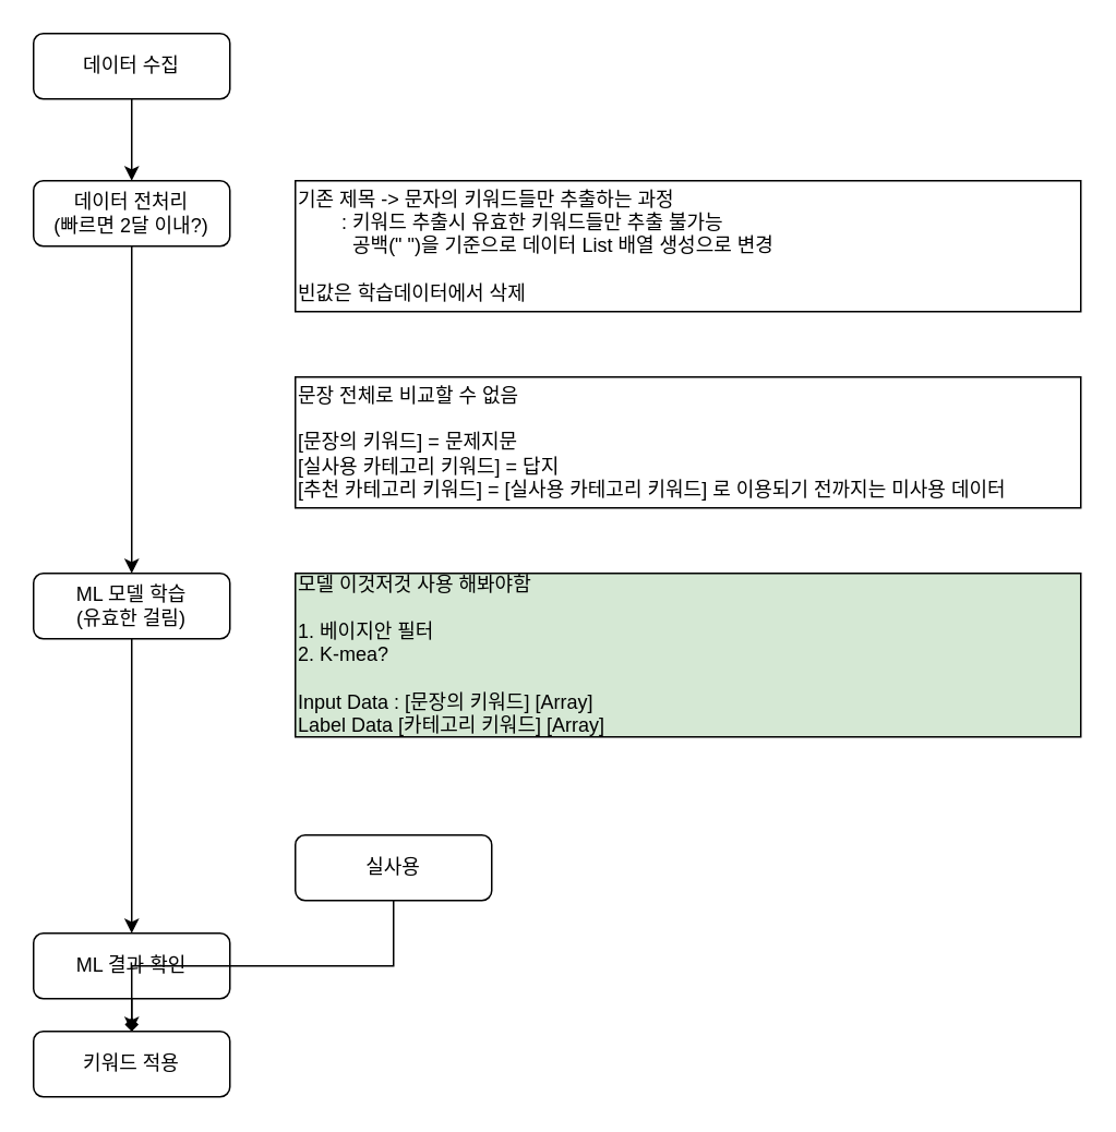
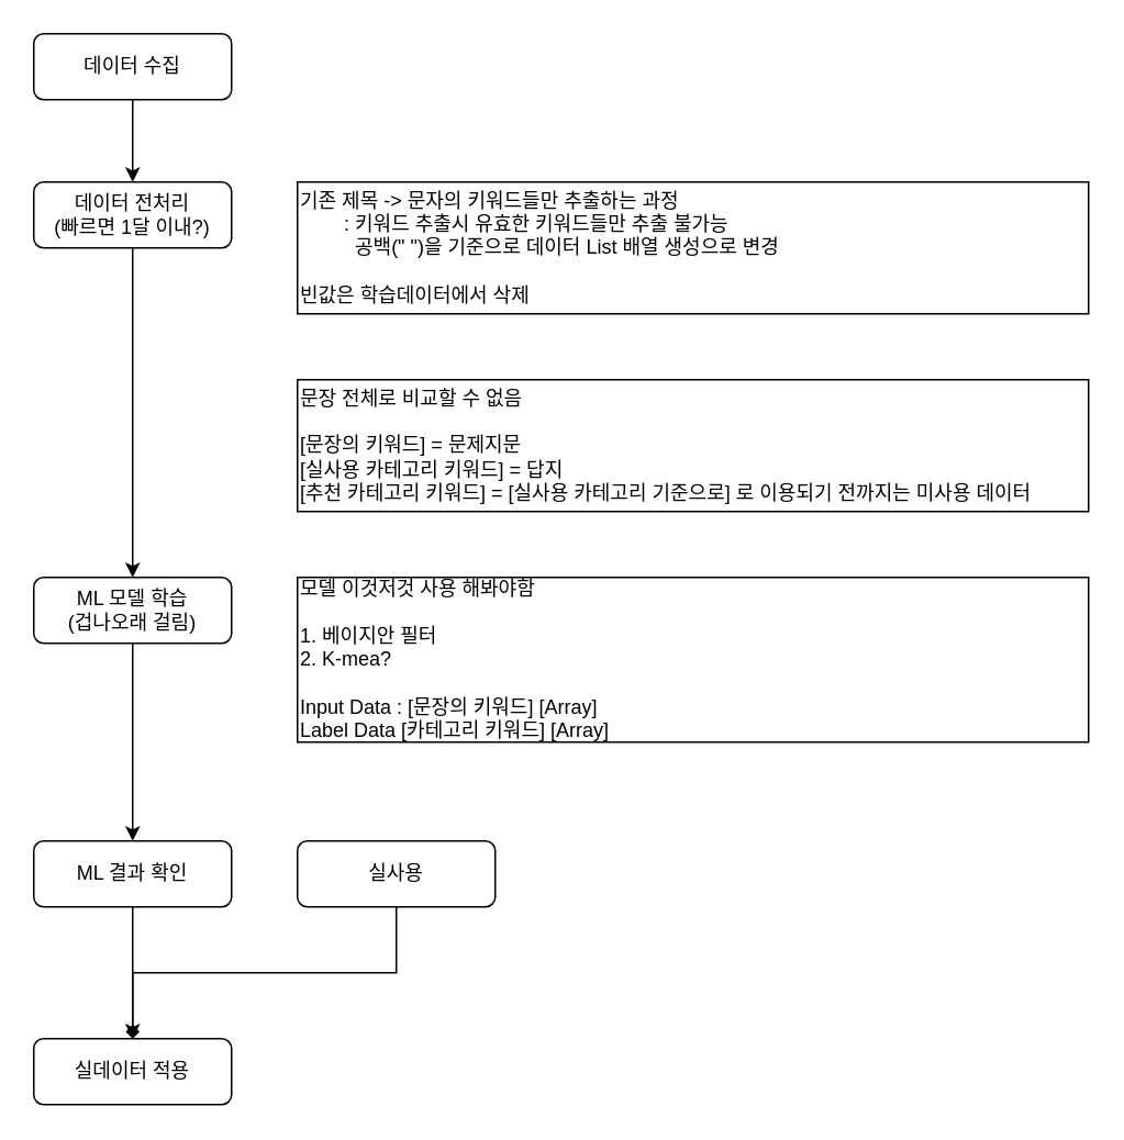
- <mxCell id="12" value="데이터 전처리&lt;br&gt;(빠르면 2달 이내?)" style="rounded=1;whiteSpace=wrap;html=1;" parent="1" vertex="1"><mxGeometry x="20" y="110" width="120" height="40" as="geometry" /></mxCell>
+ <mxCell id="12" value="데이터 전처리&lt;br&gt;(빠르면 1달 이내?)" style="rounded=1;whiteSpace=wrap;html=1;" parent="1" vertex="1"><mxGeometry x="20" y="110" width="120" height="40" as="geometry" /></mxCell>
- <mxCell id="8" value="문장 전체로 비교할 수 없음&lt;br&gt;&lt;br&gt;[문장의 키워드] = 문제지문&lt;br&gt;[실사용 카테고리 키워드] = 답지&lt;br&gt;[추천 카테고리 키워드] = [실사용 카테고리 키워드] 로 이용되기 전까지는 미사용 데이터" style="rounded=0;whiteSpace=wrap;html=1;align=left;" parent="1" vertex="1"><mxGeometry x="180" y="230" width="480" height="80" as="geometry" /></mxCell>
+ <mxCell id="8" value="문장 전체로 비교할 수 없음&lt;br&gt;&lt;br&gt;[문장의 키워드] = 문제지문&lt;br&gt;[실사용 카테고리 키워드] = 답지&lt;br&gt;[추천 카테고리 키워드] = [실사용 카테고리 기준으로] 로 이용되기 전까지는 미사용 데이터" style="rounded=0;whiteSpace=wrap;html=1;align=left;" parent="1" vertex="1"><mxGeometry x="180" y="230" width="480" height="80" as="geometry" /></mxCell>
- <mxCell id="5" value="ML 모델 학습&lt;br&gt;(유효한 걸림)" style="rounded=1;whiteSpace=wrap;html=1;" parent="1" vertex="1"><mxGeometry x="20" y="350" width="120" height="40" as="geometry" /></mxCell>
+ <mxCell id="5" value="ML 모델 학습&lt;br&gt;(겁나오래 걸림)" style="rounded=1;whiteSpace=wrap;html=1;" parent="1" vertex="1"><mxGeometry x="20" y="350" width="120" height="40" as="geometry" /></mxCell>
- <mxCell id="9" value="모델 이것저것 사용 해봐야함&lt;br&gt;&lt;br&gt;1. 베이지안 필터&lt;br&gt;2. K-mea?&lt;br&gt;&lt;br&gt;Input Data : [문장의 키워드] [Array]&lt;br&gt;Label Data [카테고리 키워드] [Array]" style="rounded=0;whiteSpace=wrap;html=1;align=left;fillColor=#d5e8d4;" parent="1" vertex="1"><mxGeometry x="180" y="350" width="480" height="100" as="geometry" /></mxCell>
+ <mxCell id="9" value="모델 이것저것 사용 해봐야함&lt;br&gt;&lt;br&gt;1. 베이지안 필터&lt;br&gt;2. K-mea?&lt;br&gt;&lt;br&gt;Input Data : [문장의 키워드] [Array]&lt;br&gt;Label Data [카테고리 키워드] [Array]" style="rounded=0;whiteSpace=wrap;html=1;align=left;" parent="1" vertex="1"><mxGeometry x="180" y="350" width="480" height="100" as="geometry" /></mxCell>
- <mxCell id="7" value="ML 결과 확인" style="rounded=1;whiteSpace=wrap;html=1;" parent="1" vertex="1"><mxGeometry x="20" y="570" width="120" height="40" as="geometry" /></mxCell>
+ <mxCell id="7" value="ML 결과 확인" style="rounded=1;whiteSpace=wrap;html=1;" parent="1" vertex="1"><mxGeometry x="20" y="510" width="120" height="40" as="geometry" /></mxCell>
- <mxCell id="13" value="키워드 적용" style="rounded=1;whiteSpace=wrap;html=1;" parent="1" vertex="1"><mxGeometry x="20" y="630" width="120" height="40" as="geometry" /></mxCell>
+ <mxCell id="13" value="실데이터 적용" style="rounded=1;whiteSpace=wrap;html=1;" parent="1" vertex="1"><mxGeometry x="20" y="630" width="120" height="40" as="geometry" /></mxCell>
